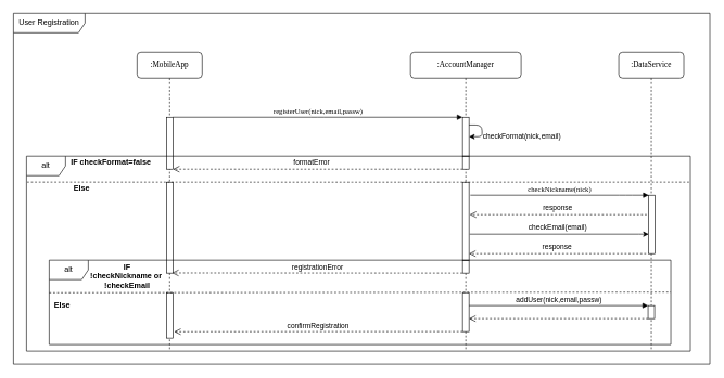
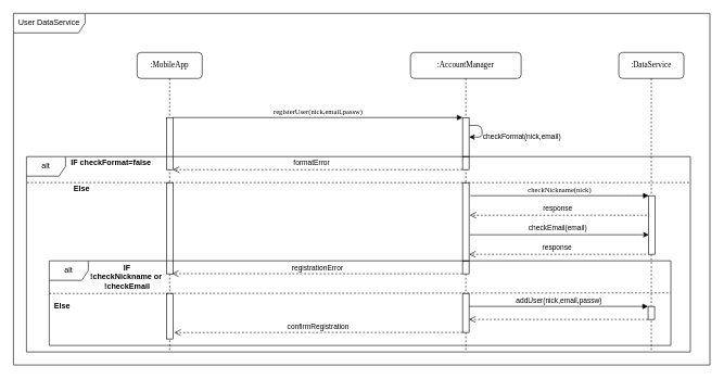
- <mxCell id="40" value="User Registration" style="shape=umlFrame;whiteSpace=wrap;html=1;width=110;height=30;fillColor=#FFFFFF;" parent="1" vertex="1"><mxGeometry x="20" y="20" width="1070" height="540" as="geometry" /></mxCell>
+ <mxCell id="40" value="User DataService" style="shape=umlFrame;whiteSpace=wrap;html=1;width=110;height=30;fillColor=#FFFFFF;" parent="1" vertex="1"><mxGeometry x="20" y="20" width="1070" height="540" as="geometry" /></mxCell>
